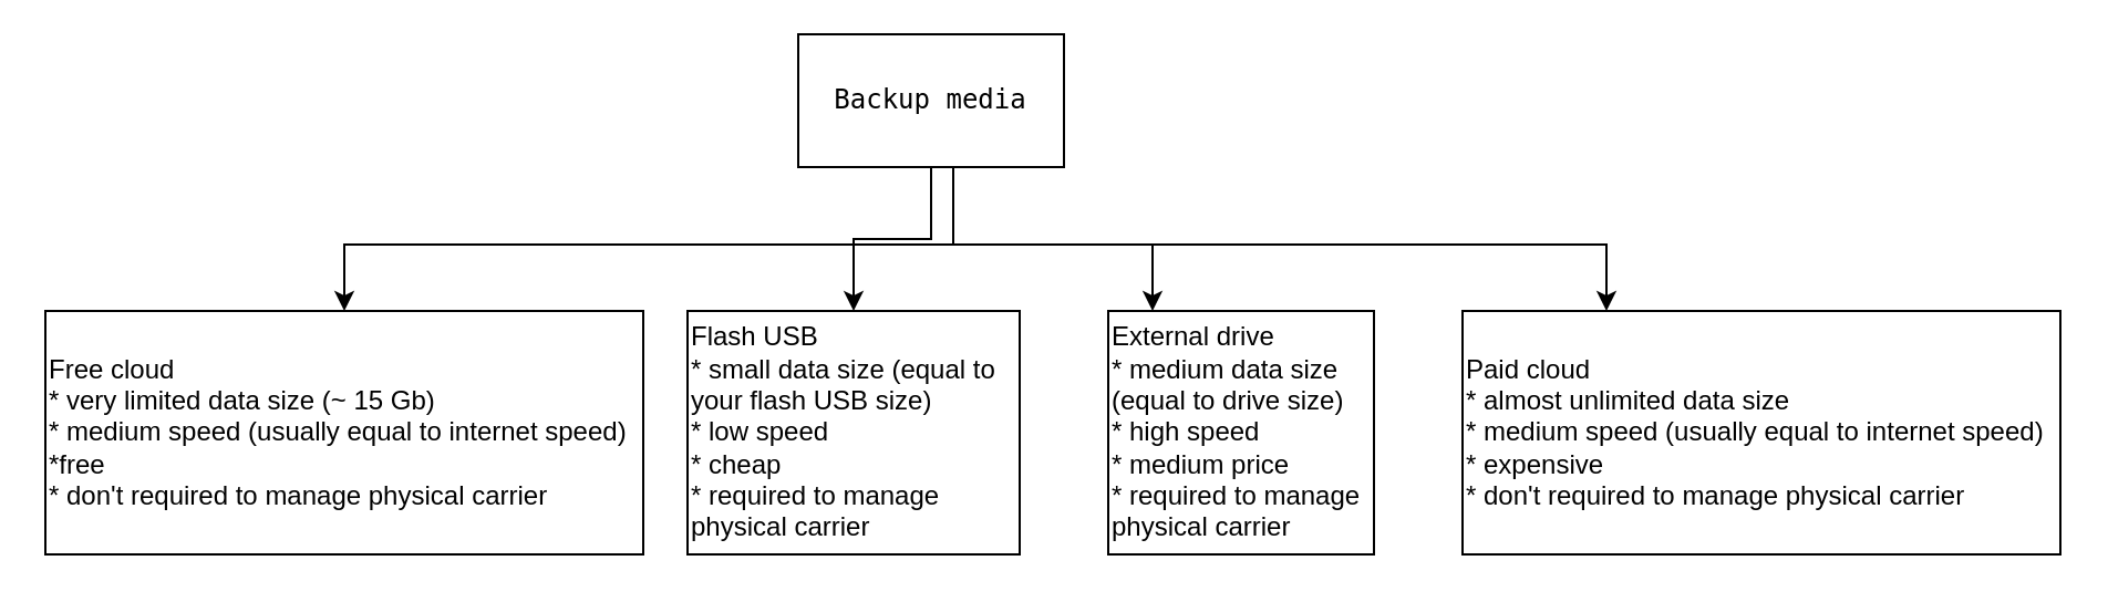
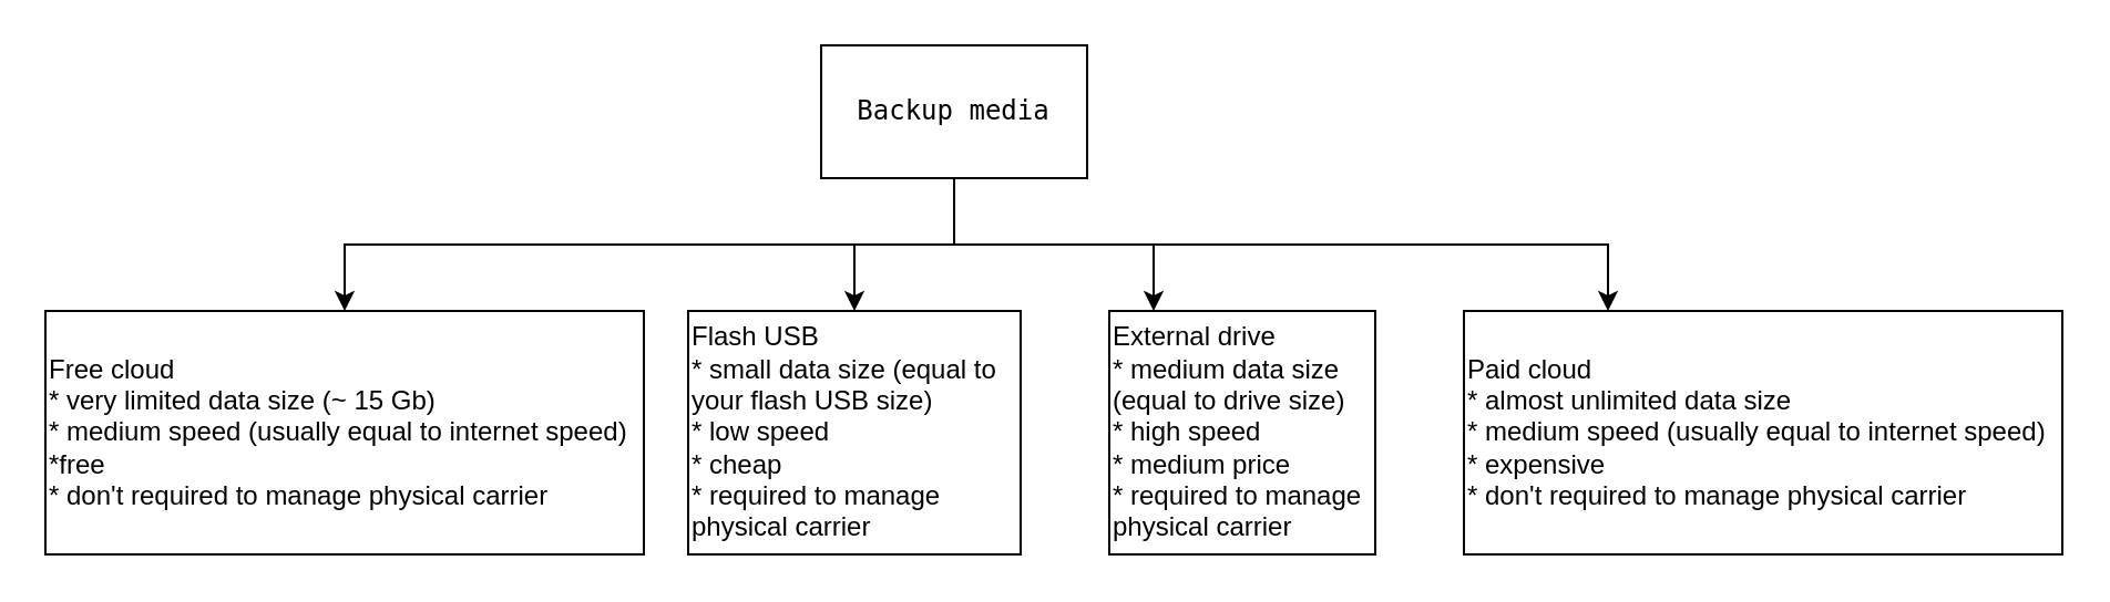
- <mxCell id="6" value="&lt;pre dir=&quot;ltr&quot; style=&quot;text-align:left&quot; id=&quot;tw-target-text&quot; data-placeholder=&quot;Translation&quot; class=&quot;tw-data-text tw-text-large tw-ta&quot;&gt;Backup media&lt;/pre&gt;" style="whiteSpace=wrap;html=1;" vertex="1" parent="1"><mxGeometry x="360" y="15" width="120" height="60" as="geometry" /></mxCell>
+ <mxCell id="6" value="&lt;pre dir=&quot;ltr&quot; style=&quot;text-align:left&quot; id=&quot;tw-target-text&quot; data-placeholder=&quot;Translation&quot; class=&quot;tw-data-text tw-text-large tw-ta&quot;&gt;Backup media&lt;/pre&gt;" style="whiteSpace=wrap;html=1;" vertex="1" parent="1"><mxGeometry x="370" y="20" width="120" height="60" as="geometry" /></mxCell>
